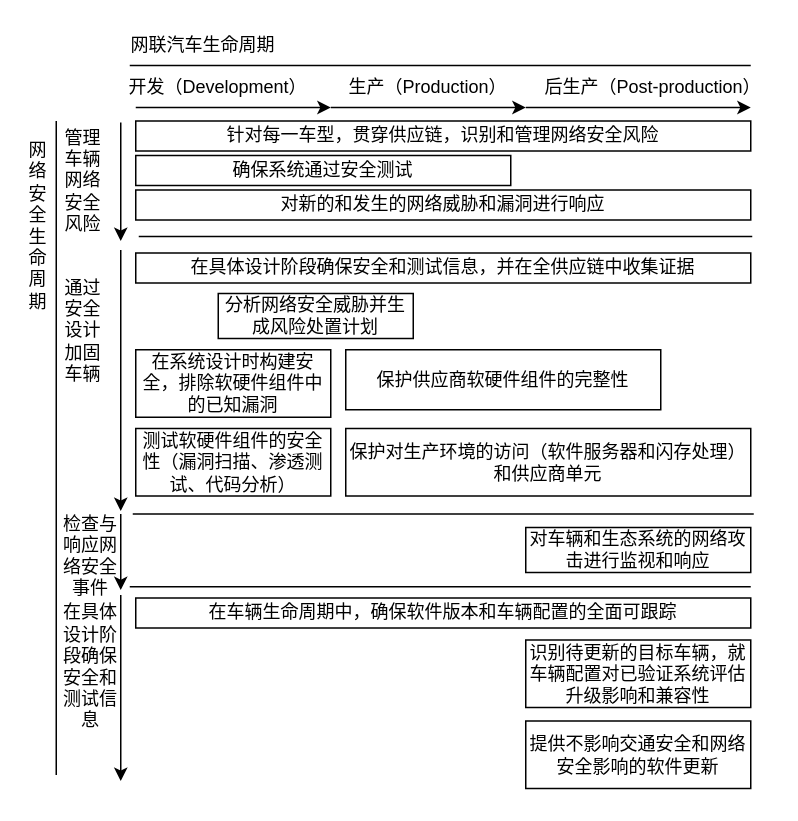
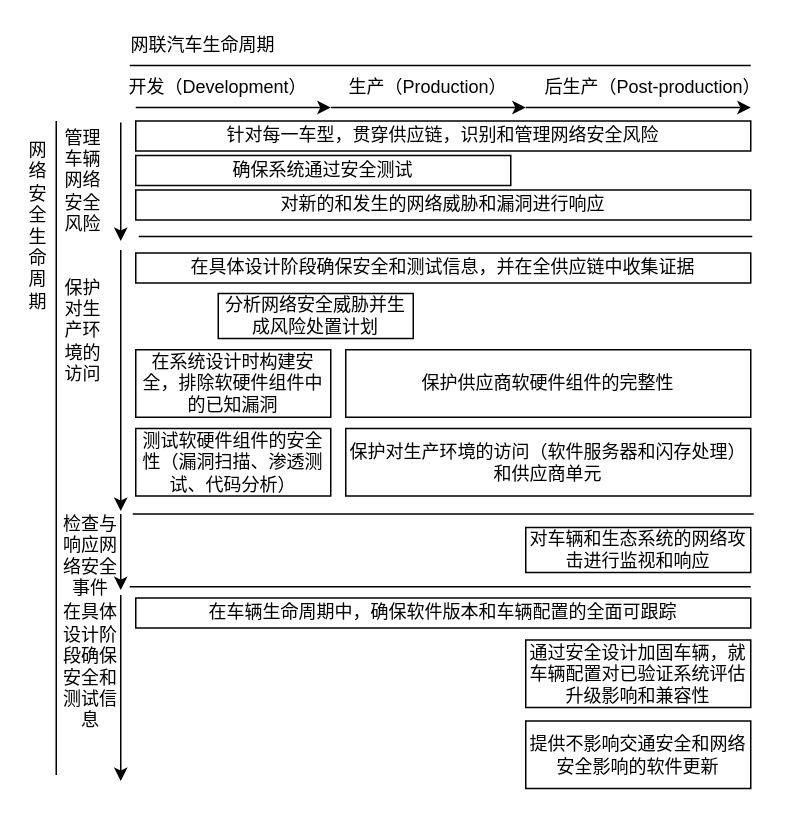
- <mxCell id="15" value="通过安全设计加固车辆" style="text;html=1;strokeColor=none;fillColor=none;align=center;verticalAlign=middle;whiteSpace=wrap;rounded=0;" vertex="1" parent="1"><mxGeometry x="40" y="180" width="30" height="80" as="geometry" /></mxCell>
+ <mxCell id="15" value="保护对生产环境的访问" style="text;html=1;strokeColor=none;fillColor=none;align=center;verticalAlign=middle;whiteSpace=wrap;rounded=0;" vertex="1" parent="1"><mxGeometry x="40" y="180" width="30" height="80" as="geometry" /></mxCell>
- <mxCell id="20" value="保护供应商软硬件组件的完整性" style="rounded=0;whiteSpace=wrap;html=1;" vertex="1" parent="1"><mxGeometry x="230" y="232.5" width="210" height="40" as="geometry" /></mxCell>
+ <mxCell id="20" value="保护供应商软硬件组件的完整性" style="rounded=0;whiteSpace=wrap;html=1;" vertex="1" parent="1"><mxGeometry x="230" y="232.5" width="270" height="45" as="geometry" /></mxCell>
- <mxCell id="25" value="识别待更新的目标车辆，就车辆配置对已验证系统评估升级影响和兼容性" style="rounded=0;whiteSpace=wrap;html=1;" vertex="1" parent="1"><mxGeometry x="350" y="426" width="150" height="45" as="geometry" /></mxCell>
+ <mxCell id="25" value="通过安全设计加固车辆，就车辆配置对已验证系统评估升级影响和兼容性" style="rounded=0;whiteSpace=wrap;html=1;" vertex="1" parent="1"><mxGeometry x="350" y="426" width="150" height="45" as="geometry" /></mxCell>
